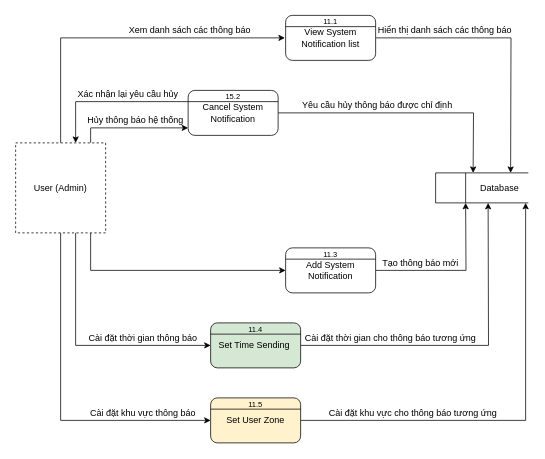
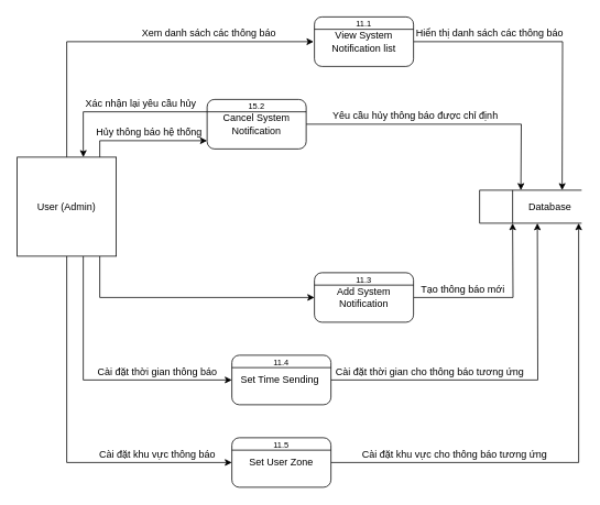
- <mxCell id="33" value="User (Admin)" style="whiteSpace=wrap;html=1;aspect=fixed;dashed=1;" parent="1" vertex="1"><mxGeometry x="20" y="190" width="120" height="120" as="geometry" /></mxCell>
+ <mxCell id="33" value="User (Admin)" style="whiteSpace=wrap;html=1;aspect=fixed;" parent="1" vertex="1"><mxGeometry x="20" y="190" width="120" height="120" as="geometry" /></mxCell>
- <mxCell id="18" value="Set Time Sending&amp;nbsp;" style="rounded=1;whiteSpace=wrap;html=1;fillColor=#d5e8d4;" parent="1" vertex="1"><mxGeometry x="280" y="430" width="120" height="60" as="geometry" /></mxCell>
+ <mxCell id="18" value="Set Time Sending&amp;nbsp;" style="rounded=1;whiteSpace=wrap;html=1;" parent="1" vertex="1"><mxGeometry x="280" y="430" width="120" height="60" as="geometry" /></mxCell>
- <mxCell id="21" value="Set User Zone" style="rounded=1;whiteSpace=wrap;html=1;fillColor=#fff2cc;" parent="1" vertex="1"><mxGeometry x="280" y="530" width="120" height="60" as="geometry" /></mxCell>
+ <mxCell id="21" value="Set User Zone" style="rounded=1;whiteSpace=wrap;html=1;" parent="1" vertex="1"><mxGeometry x="280" y="530" width="120" height="60" as="geometry" /></mxCell>
